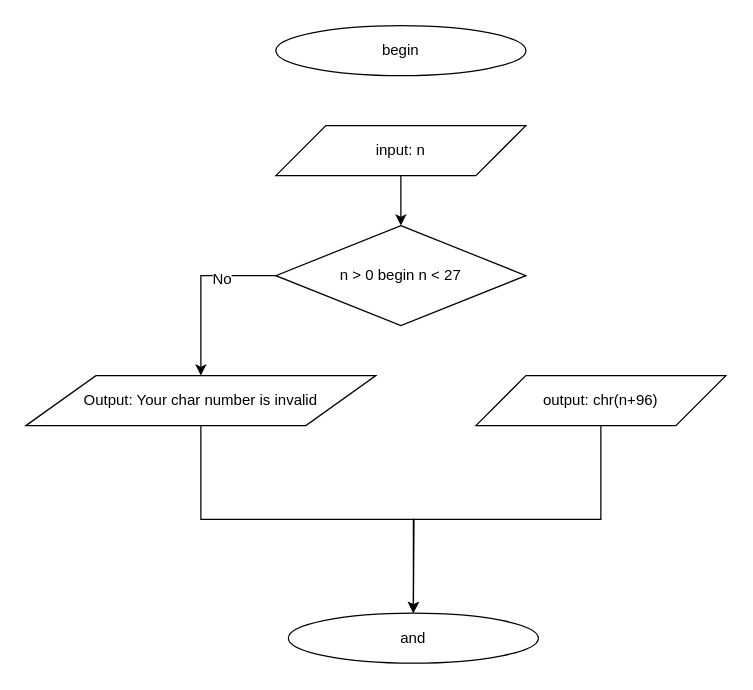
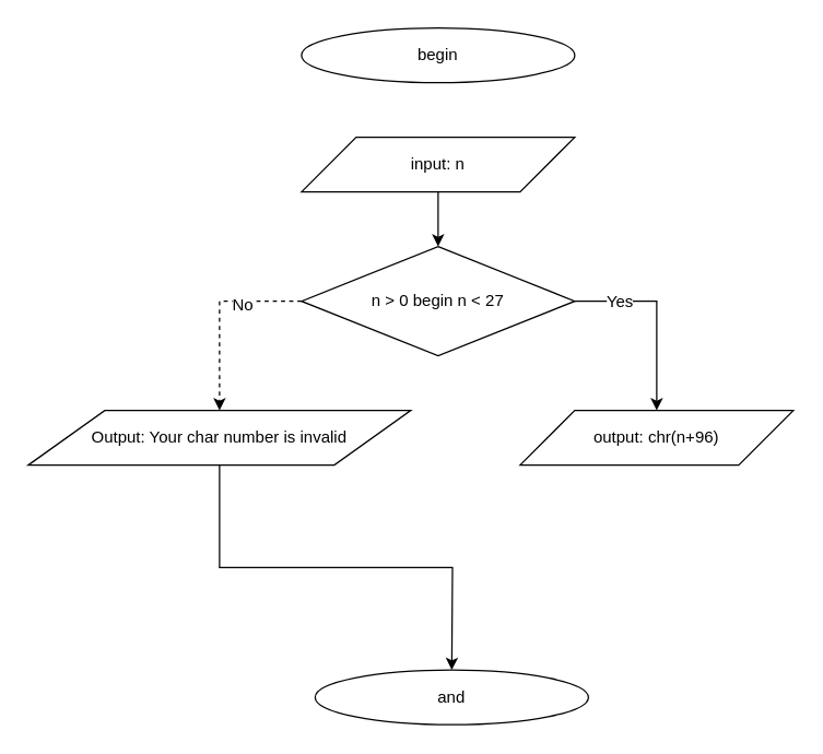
+ <mxCell id="8" style="edgeStyle=orthogonalEdgeStyle;rounded=0;orthogonalLoop=1;jettySize=auto;html=1;entryX=0.5;entryY=0;entryDx=0;entryDy=0;exitX=1;exitY=0.5;exitDx=0;exitDy=0;" parent="1" source="12" target="7" edge="1"><mxGeometry relative="1" as="geometry" /></mxCell>
+ <mxCell id="9" value="Yes" style="text;html=1;align=center;verticalAlign=middle;resizable=0;points=[];;labelBackgroundColor=#ffffff;" parent="8" vertex="1" connectable="0"><mxGeometry x="-0.543" relative="1" as="geometry"><mxPoint as="offset" /></mxGeometry></mxCell>
- <mxCell id="10" style="edgeStyle=orthogonalEdgeStyle;rounded=0;orthogonalLoop=1;jettySize=auto;html=1;exitX=0;exitY=0.5;exitDx=0;exitDy=0;" parent="1" source="12" target="14" edge="1"><mxGeometry relative="1" as="geometry" /></mxCell>
+ <mxCell id="10" style="edgeStyle=orthogonalEdgeStyle;rounded=0;orthogonalLoop=1;jettySize=auto;html=1;exitX=0;exitY=0.5;exitDx=0;exitDy=0;dashed=1;" parent="1" source="12" target="14" edge="1"><mxGeometry relative="1" as="geometry" /></mxCell>
- <mxCell id="6" style="edgeStyle=orthogonalEdgeStyle;rounded=0;orthogonalLoop=1;jettySize=auto;html=1;entryX=0.5;entryY=0;entryDx=0;entryDy=0;" parent="1" source="7" target="5" edge="1"><mxGeometry relative="1" as="geometry" /></mxCell>
